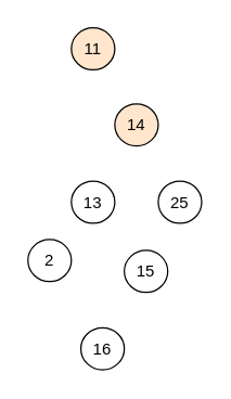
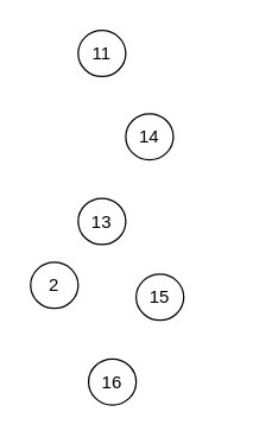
- <mxCell id="2" value="11" style="ellipse;whiteSpace=wrap;html=1;hachureGap=4;fillColor=#ffe6cc;" parent="1" vertex="1"><mxGeometry x="52" y="20" width="32" height="31" as="geometry" /></mxCell>
+ <mxCell id="2" value="11" style="ellipse;whiteSpace=wrap;html=1;hachureGap=4;" parent="1" vertex="1"><mxGeometry x="52" y="20" width="32" height="31" as="geometry" /></mxCell>
- <mxCell id="4" value="14" style="ellipse;whiteSpace=wrap;html=1;hachureGap=4;fillColor=#ffe6cc;" parent="1" vertex="1"><mxGeometry x="84" y="76" width="32" height="31" as="geometry" /></mxCell>
+ <mxCell id="4" value="14" style="ellipse;whiteSpace=wrap;html=1;hachureGap=4;" parent="1" vertex="1"><mxGeometry x="84" y="76" width="32" height="31" as="geometry" /></mxCell>
- <mxCell id="5" value="25" style="ellipse;whiteSpace=wrap;html=1;hachureGap=4;" parent="1" vertex="1"><mxGeometry x="116" y="133" width="32" height="31" as="geometry" /></mxCell>
